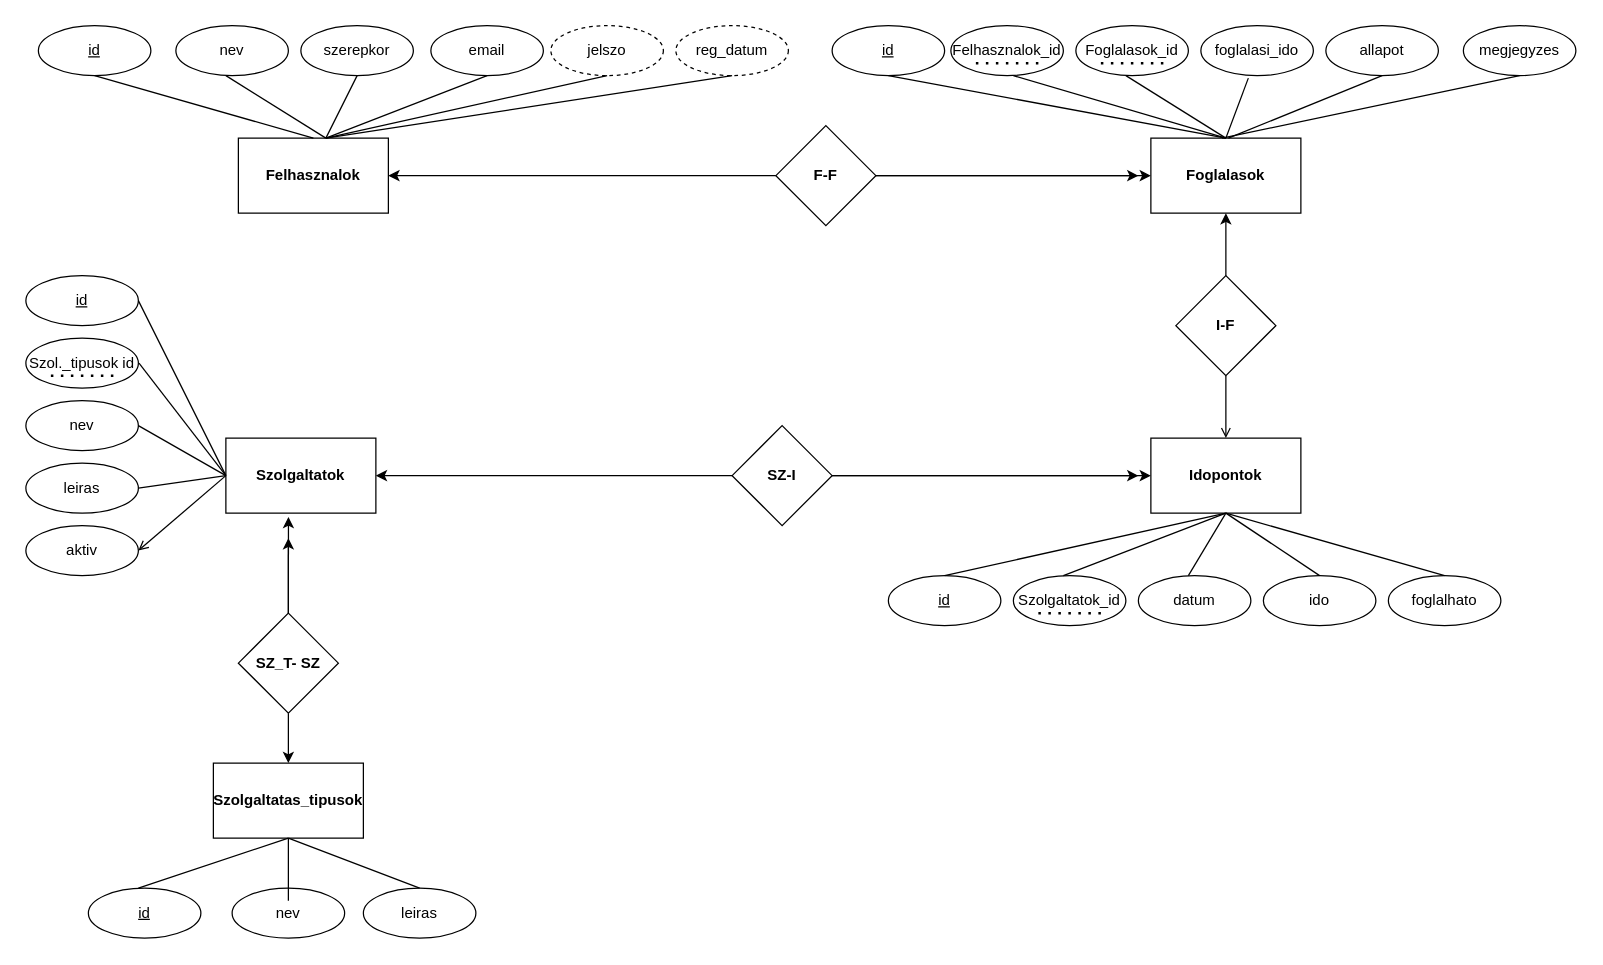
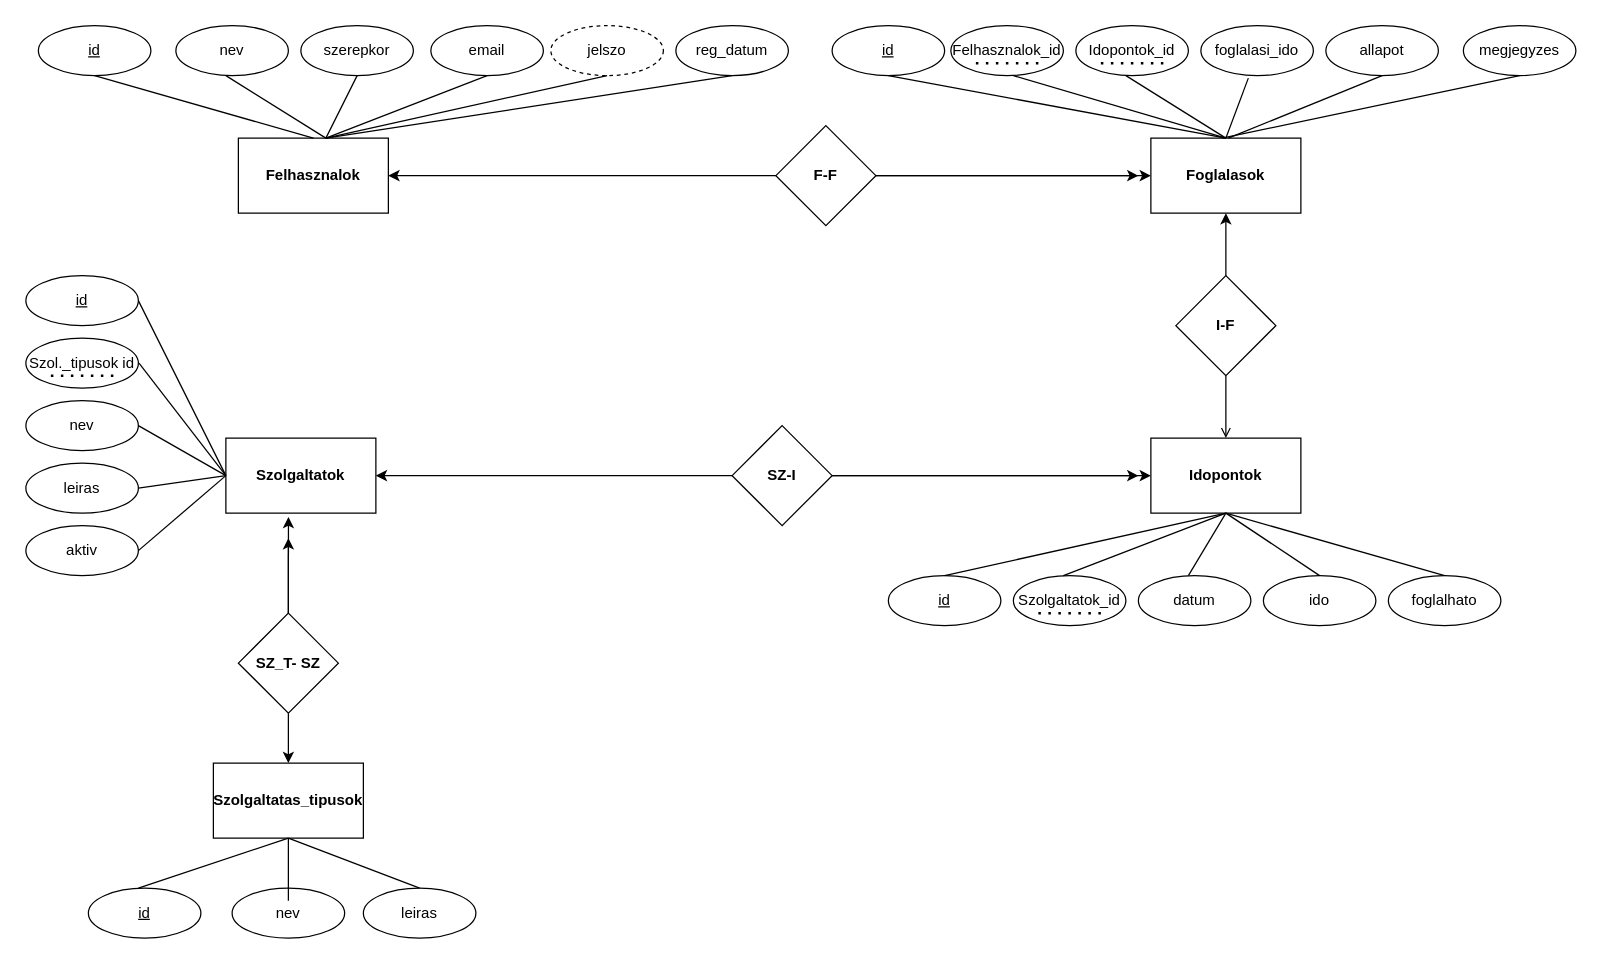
- <mxCell id="9" value="reg_datum" style="ellipse;whiteSpace=wrap;html=1;dashed=1;" vertex="1" parent="1"><mxGeometry x="540" y="20" width="90" height="40" as="geometry" /></mxCell>
+ <mxCell id="9" value="reg_datum" style="ellipse;whiteSpace=wrap;html=1;" vertex="1" parent="1"><mxGeometry x="540" y="20" width="90" height="40" as="geometry" /></mxCell>
- <mxCell id="18" value="Foglalasok_id" style="ellipse;whiteSpace=wrap;html=1;" vertex="1" parent="1"><mxGeometry x="860" y="20" width="90" height="40" as="geometry" /></mxCell>
+ <mxCell id="18" value="Idopontok_id" style="ellipse;whiteSpace=wrap;html=1;" vertex="1" parent="1"><mxGeometry x="860" y="20" width="90" height="40" as="geometry" /></mxCell>
- <mxCell id="36" value="" style="endArrow=open;html=1;rounded=0;entryX=1;entryY=0.5;entryDx=0;entryDy=0;exitX=0;exitY=0.5;exitDx=0;exitDy=0;" edge="1" parent="1" source="8" target="14"><mxGeometry width="50" height="50" relative="1" as="geometry"><mxPoint x="240" y="410" as="sourcePoint" /><mxPoint x="375" y="460" as="targetPoint" /></mxGeometry></mxCell>
+ <mxCell id="36" value="" style="endArrow=none;html=1;rounded=0;entryX=1;entryY=0.5;entryDx=0;entryDy=0;exitX=0;exitY=0.5;exitDx=0;exitDy=0;" edge="1" parent="1" source="8" target="14"><mxGeometry width="50" height="50" relative="1" as="geometry"><mxPoint x="240" y="410" as="sourcePoint" /><mxPoint x="375" y="460" as="targetPoint" /></mxGeometry></mxCell>
